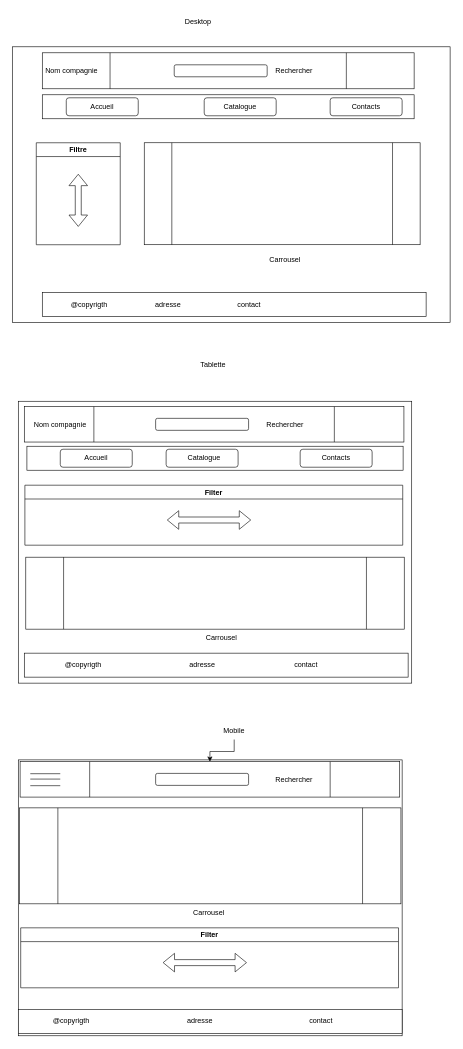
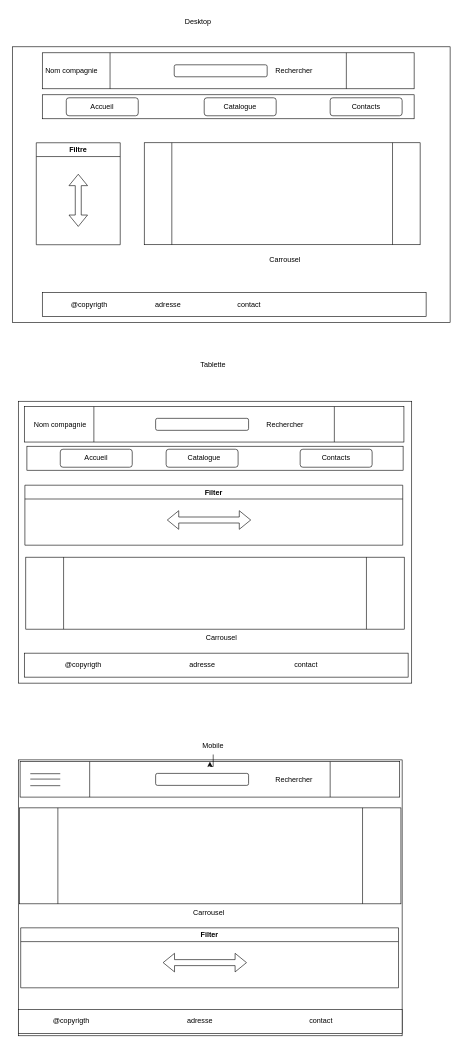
- <mxCell id="60" value="Mobile" style="text;html=1;strokeColor=none;fillColor=none;align=center;verticalAlign=middle;whiteSpace=wrap;rounded=0;" vertex="1" parent="1"><mxGeometry x="295" y="1202" width="190" height="30" as="geometry" /></mxCell>
+ <mxCell id="60" value="Mobile" style="text;html=1;strokeColor=none;fillColor=none;align=center;verticalAlign=middle;whiteSpace=wrap;rounded=0;" vertex="1" parent="1"><mxGeometry x="260" y="1227" width="190" height="30" as="geometry" /></mxCell>
